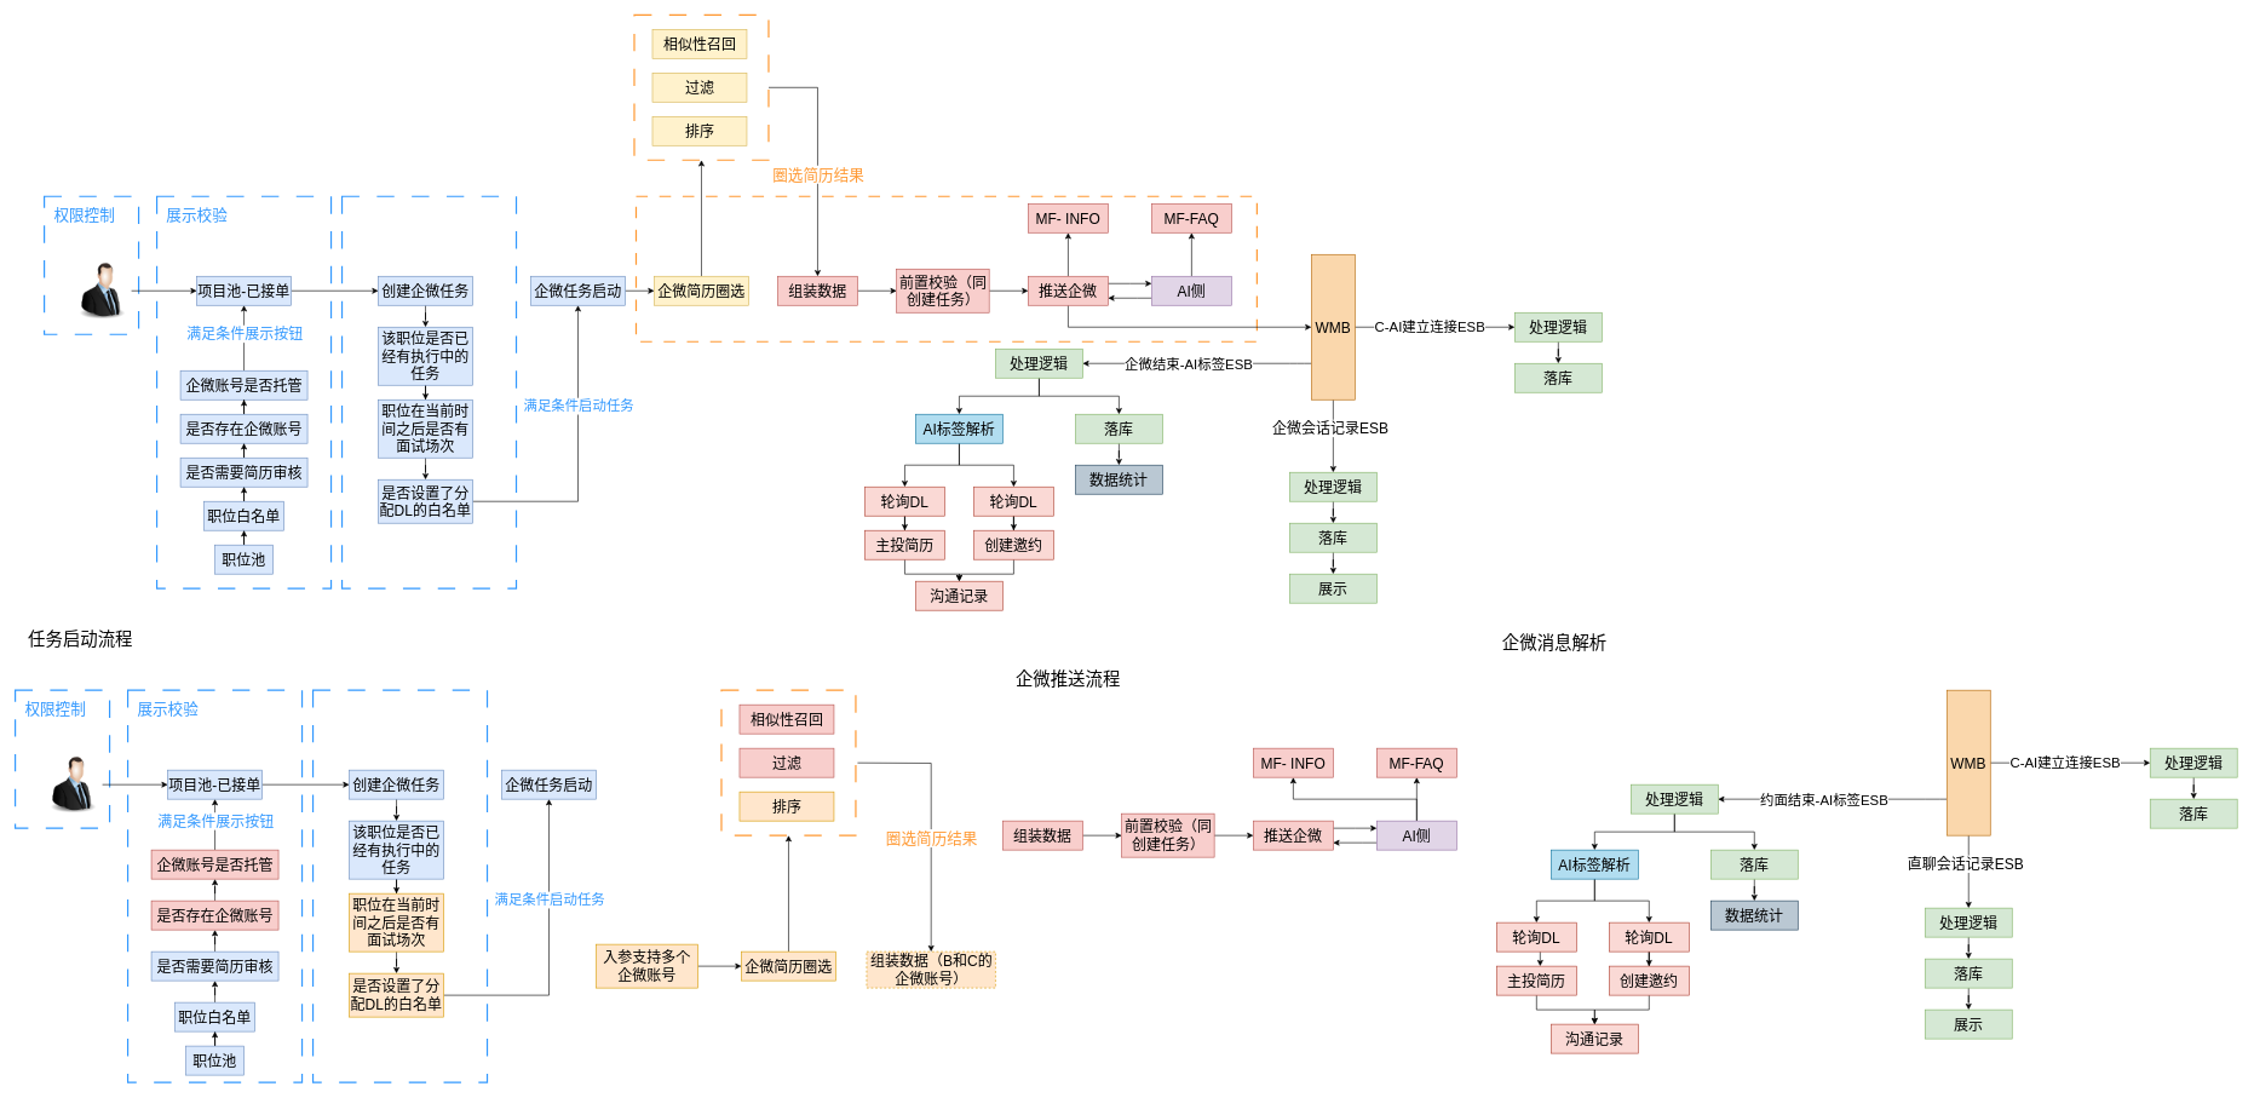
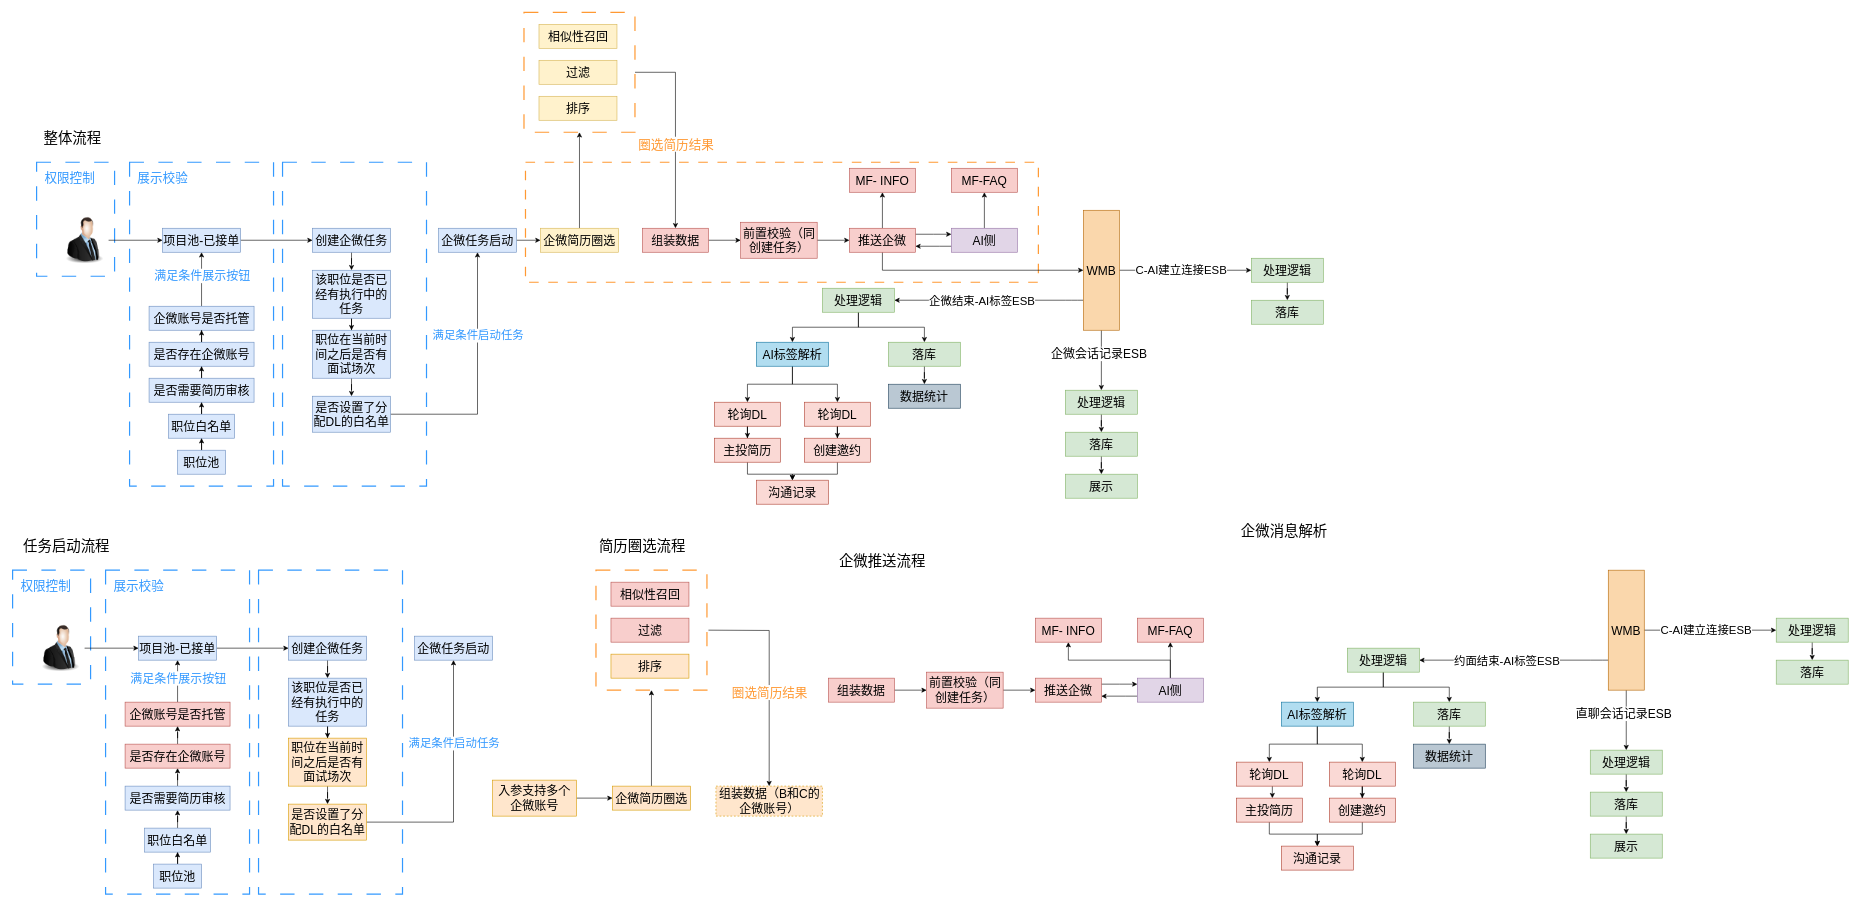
+ <mxCell id="11" value="整体流程" style="text;html=1;strokeColor=none;fillColor=none;align=center;verticalAlign=middle;whiteSpace=wrap;rounded=0;fontSize=24;" parent="1" vertex="1"><mxGeometry x="60" y="210" width="120" height="40" as="geometry" /></mxCell>
- <mxCell id="94" value="任务启动流程" style="text;html=1;strokeColor=none;fillColor=none;align=center;verticalAlign=middle;whiteSpace=wrap;rounded=0;fontSize=24;" parent="1" vertex="1"><mxGeometry x="20" y="860" width="180" height="40" as="geometry" /></mxCell>
+ <mxCell id="94" value="任务启动流程" style="text;html=1;strokeColor=none;fillColor=none;align=center;verticalAlign=middle;whiteSpace=wrap;rounded=0;fontSize=24;" parent="1" vertex="1"><mxGeometry x="20" y="890" width="180" height="40" as="geometry" /></mxCell>
+ <mxCell id="127" value="简历圈选流程" style="text;html=1;strokeColor=none;fillColor=none;align=center;verticalAlign=middle;whiteSpace=wrap;rounded=0;fontSize=24;" parent="1" vertex="1"><mxGeometry x="980" y="890" width="180" height="40" as="geometry" /></mxCell>
